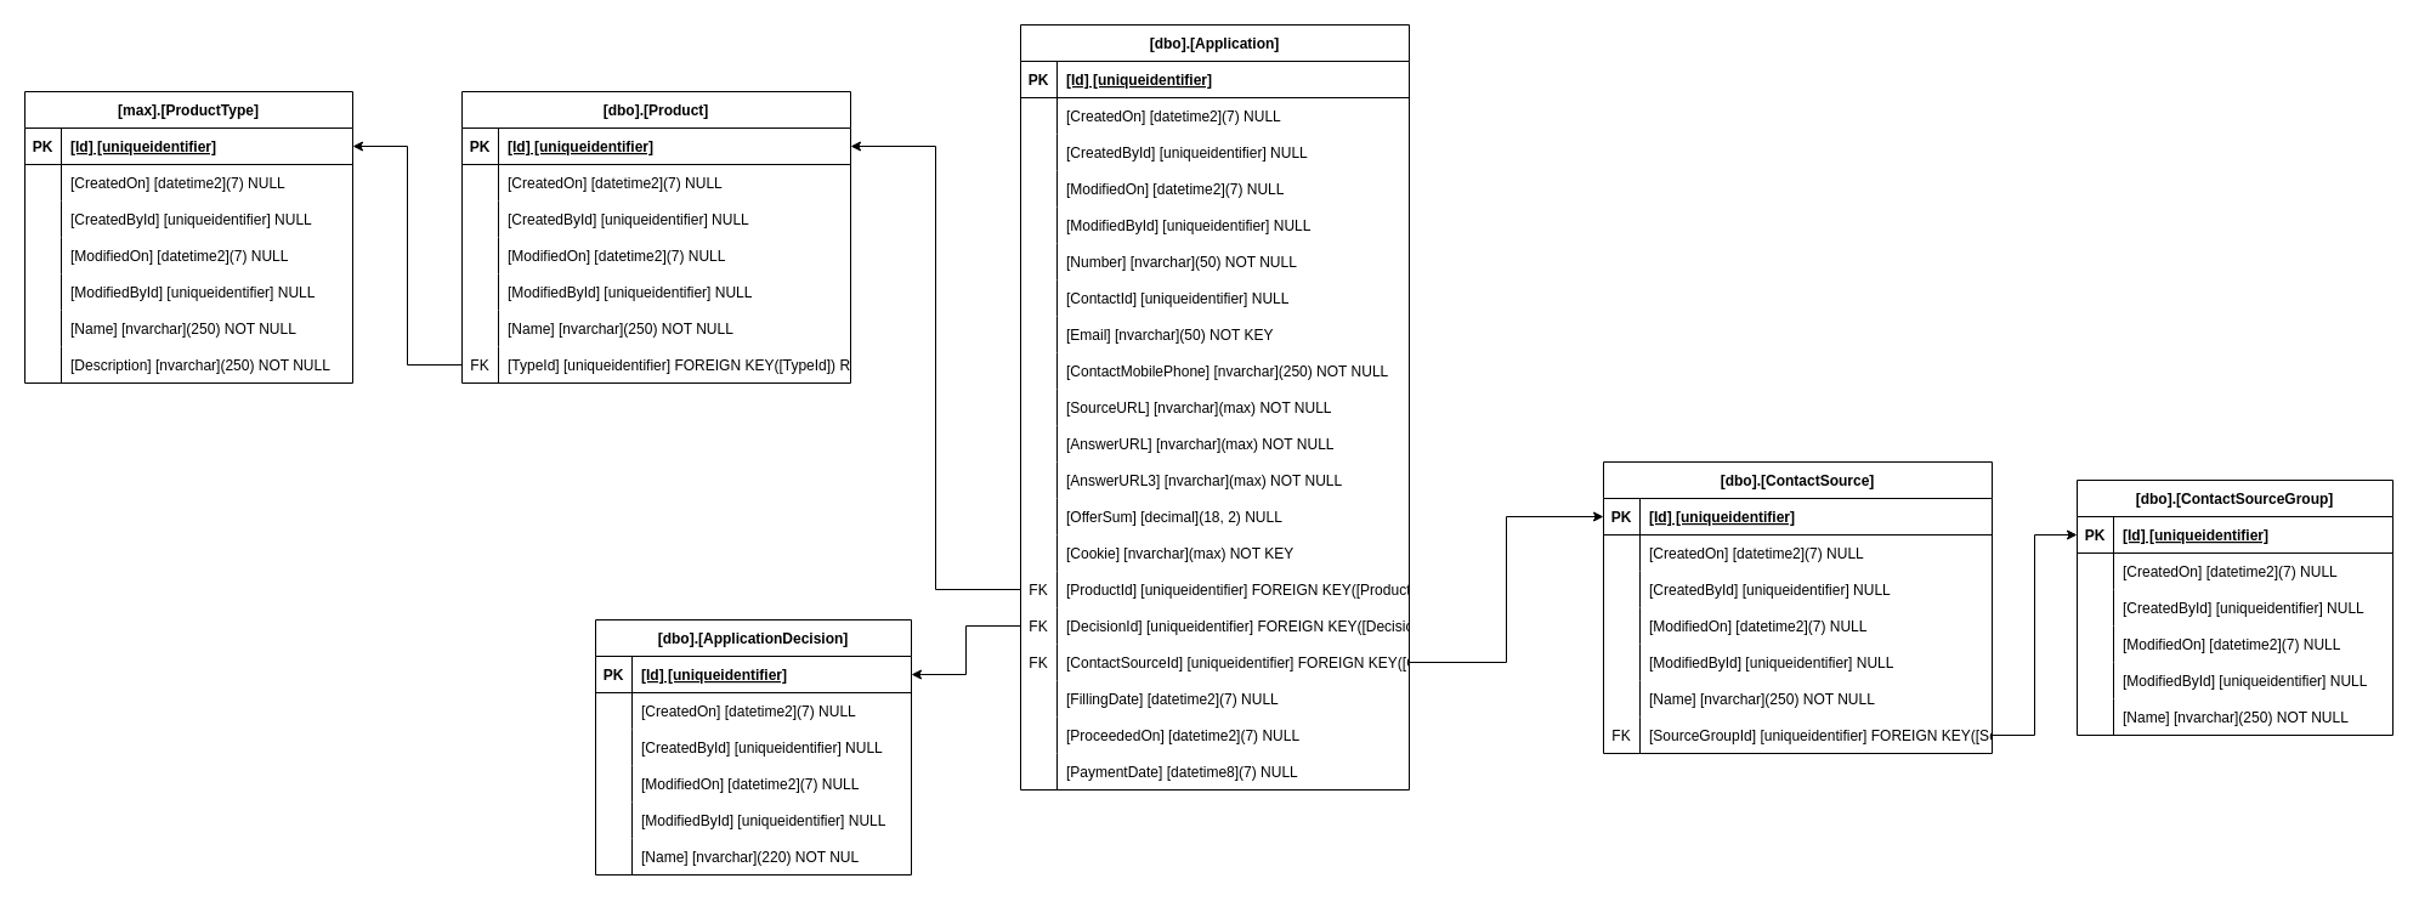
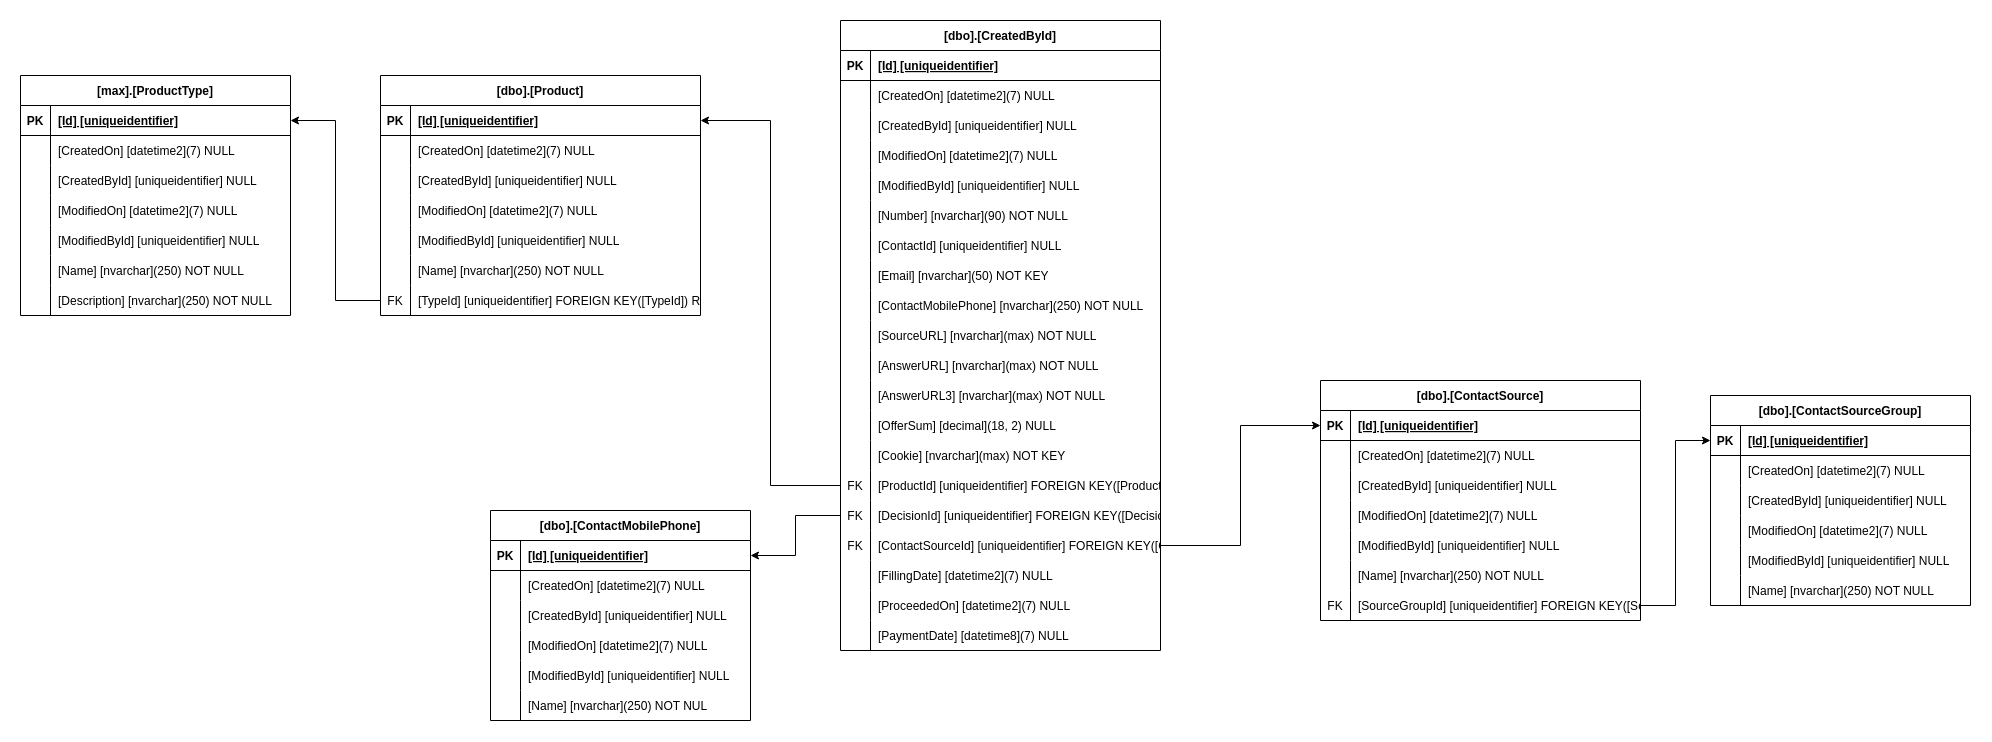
- <mxCell id="2" value="[dbo].[Application]" style="shape=table;startSize=30;container=1;collapsible=1;childLayout=tableLayout;fixedRows=1;rowLines=0;fontStyle=1;align=center;resizeLast=1;" vertex="1" parent="1"><mxGeometry x="840" y="20" width="320" height="630" as="geometry" /></mxCell>
+ <mxCell id="2" value="[dbo].[CreatedById]" style="shape=table;startSize=30;container=1;collapsible=1;childLayout=tableLayout;fixedRows=1;rowLines=0;fontStyle=1;align=center;resizeLast=1;" vertex="1" parent="1"><mxGeometry x="840" y="20" width="320" height="630" as="geometry" /></mxCell>
- <mxCell id="20" value="[Number] [nvarchar](50) NOT NULL" style="shape=partialRectangle;overflow=hidden;connectable=0;fillColor=none;align=left;strokeColor=inherit;top=0;left=0;bottom=0;right=0;spacingLeft=6;" vertex="1" parent="18"><mxGeometry x="30" width="290" height="30" as="geometry"><mxRectangle width="290" height="30" as="alternateBounds" /></mxGeometry></mxCell>
+ <mxCell id="20" value="[Number] [nvarchar](90) NOT NULL" style="shape=partialRectangle;overflow=hidden;connectable=0;fillColor=none;align=left;strokeColor=inherit;top=0;left=0;bottom=0;right=0;spacingLeft=6;" vertex="1" parent="18"><mxGeometry x="30" width="290" height="30" as="geometry"><mxRectangle width="290" height="30" as="alternateBounds" /></mxGeometry></mxCell>
- <mxCell id="107" value="[dbo].[ApplicationDecision]" style="shape=table;startSize=30;container=1;collapsible=1;childLayout=tableLayout;fixedRows=1;rowLines=0;fontStyle=1;align=center;resizeLast=1;" vertex="1" parent="1"><mxGeometry x="490" y="510" width="260" height="210" as="geometry" /></mxCell>
+ <mxCell id="107" value="[dbo].[ContactMobilePhone]" style="shape=table;startSize=30;container=1;collapsible=1;childLayout=tableLayout;fixedRows=1;rowLines=0;fontStyle=1;align=center;resizeLast=1;" vertex="1" parent="1"><mxGeometry x="490" y="510" width="260" height="210" as="geometry" /></mxCell>
- <mxCell id="125" value="[Name] [nvarchar](220) NOT NUL" style="shape=partialRectangle;overflow=hidden;connectable=0;fillColor=none;align=left;strokeColor=inherit;top=0;left=0;bottom=0;right=0;spacingLeft=6;" vertex="1" parent="123"><mxGeometry x="30" width="230" height="30" as="geometry"><mxRectangle width="230" height="30" as="alternateBounds" /></mxGeometry></mxCell>
+ <mxCell id="125" value="[Name] [nvarchar](250) NOT NUL" style="shape=partialRectangle;overflow=hidden;connectable=0;fillColor=none;align=left;strokeColor=inherit;top=0;left=0;bottom=0;right=0;spacingLeft=6;" vertex="1" parent="123"><mxGeometry x="30" width="230" height="30" as="geometry"><mxRectangle width="230" height="30" as="alternateBounds" /></mxGeometry></mxCell>
